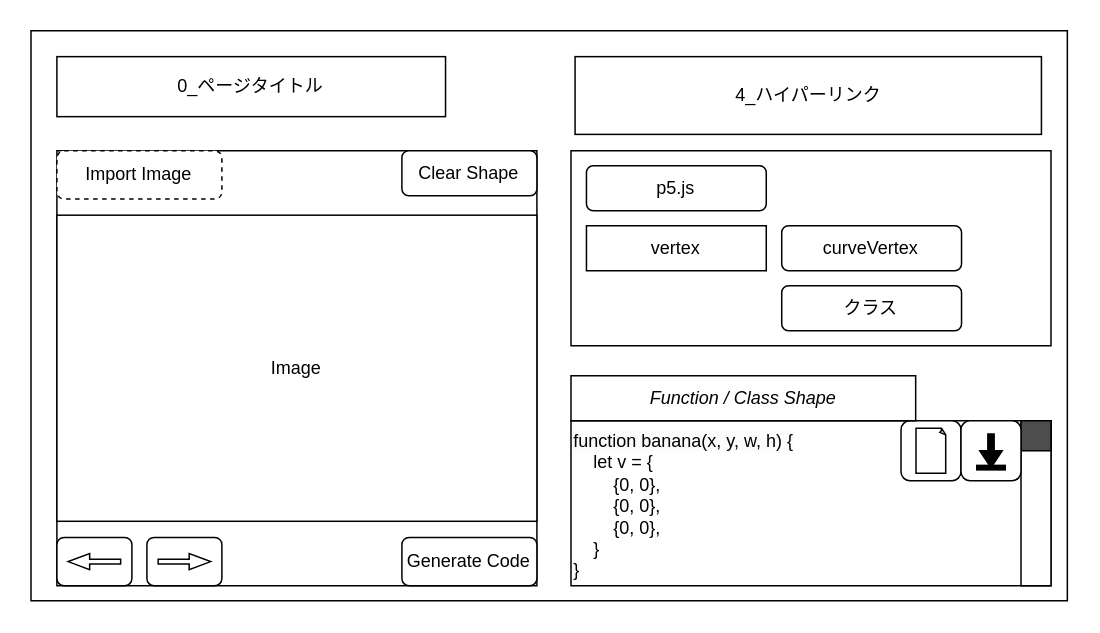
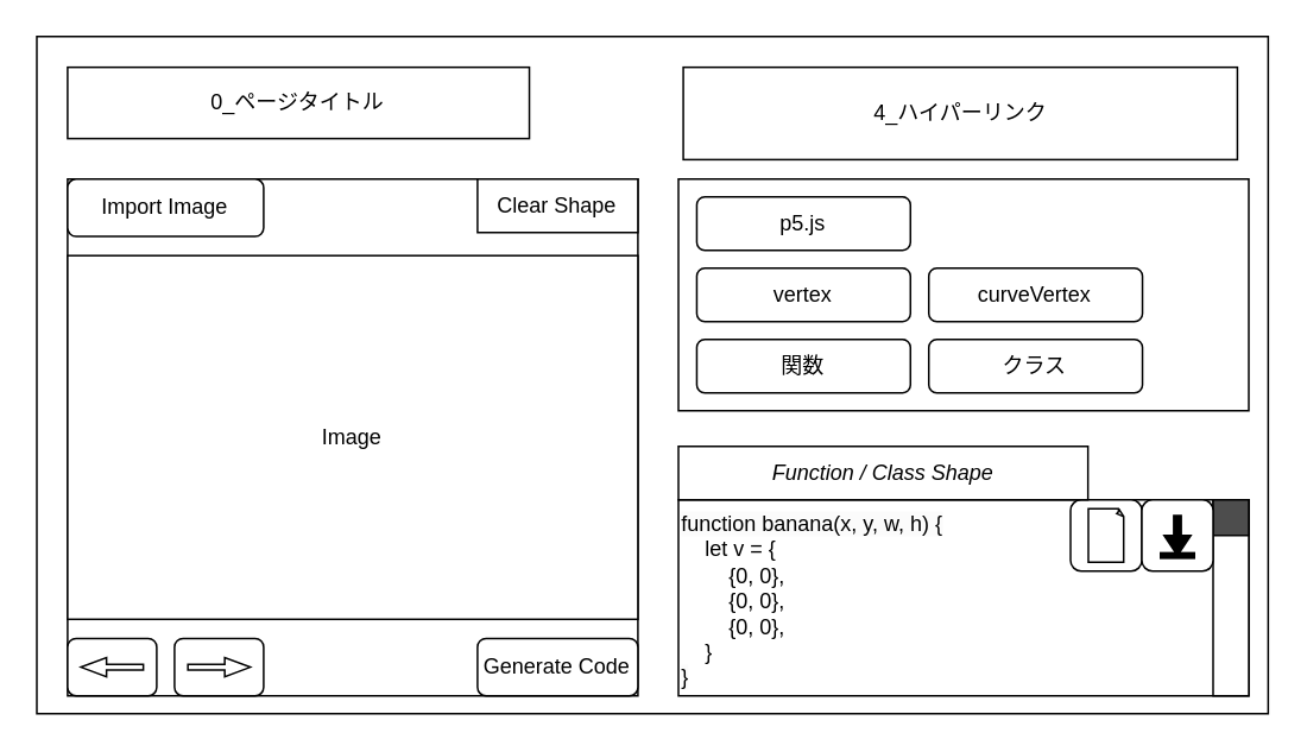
- <mxCell id="28" value="Clear Shape" style="rounded=1;whiteSpace=wrap;html=1;" parent="17" vertex="1"><mxGeometry x="230.0" width="90" height="30" as="geometry" /></mxCell>
+ <mxCell id="28" value="Clear Shape" style="whiteSpace=wrap;html=1;rounded=0;" parent="17" vertex="1"><mxGeometry x="230.0" width="90" height="30" as="geometry" /></mxCell>
- <mxCell id="19" value="Import Image" style="rounded=1;whiteSpace=wrap;html=1;dashed=1;" parent="17" vertex="1"><mxGeometry width="110" height="32.222" as="geometry" /></mxCell>
+ <mxCell id="19" value="Import Image" style="rounded=1;whiteSpace=wrap;html=1;" parent="17" vertex="1"><mxGeometry width="110" height="32.222" as="geometry" /></mxCell>
- <mxCell id="34" value="vertex" style="whiteSpace=wrap;html=1;rounded=0;" parent="33" vertex="1"><mxGeometry width="119.884" height="30" as="geometry" /></mxCell>
+ <mxCell id="34" value="vertex" style="rounded=1;whiteSpace=wrap;html=1;" parent="33" vertex="1"><mxGeometry width="119.884" height="30" as="geometry" /></mxCell>
+ <mxCell id="37" value="関数" style="rounded=1;whiteSpace=wrap;html=1;" parent="36" vertex="1"><mxGeometry width="119.884" height="30" as="geometry" /></mxCell>
